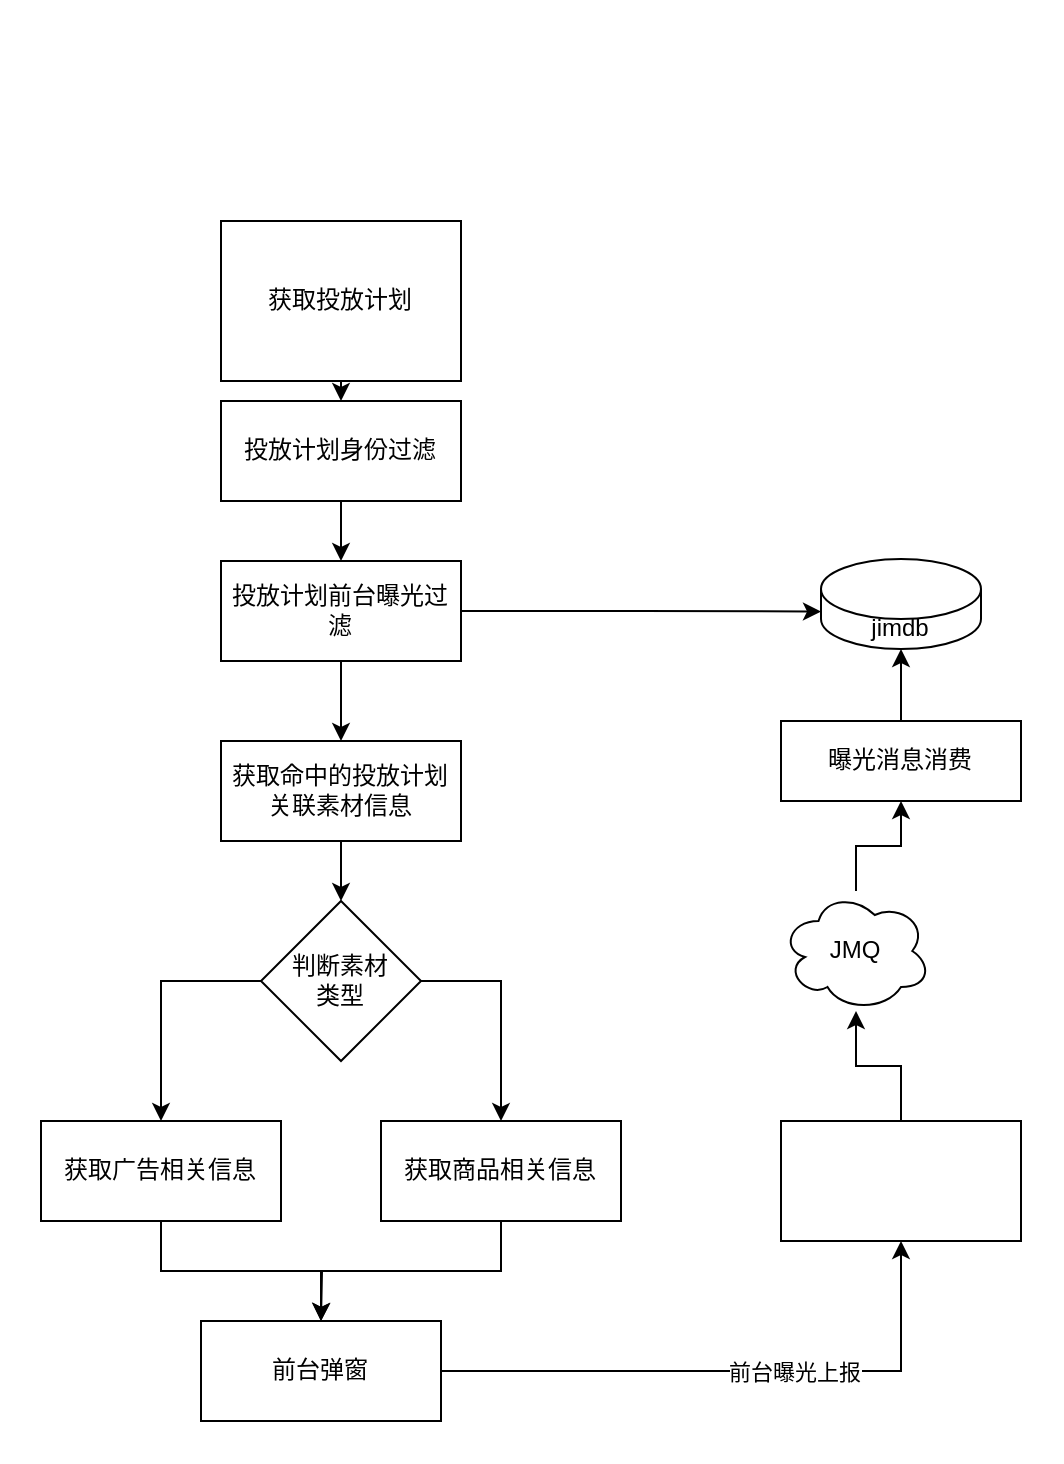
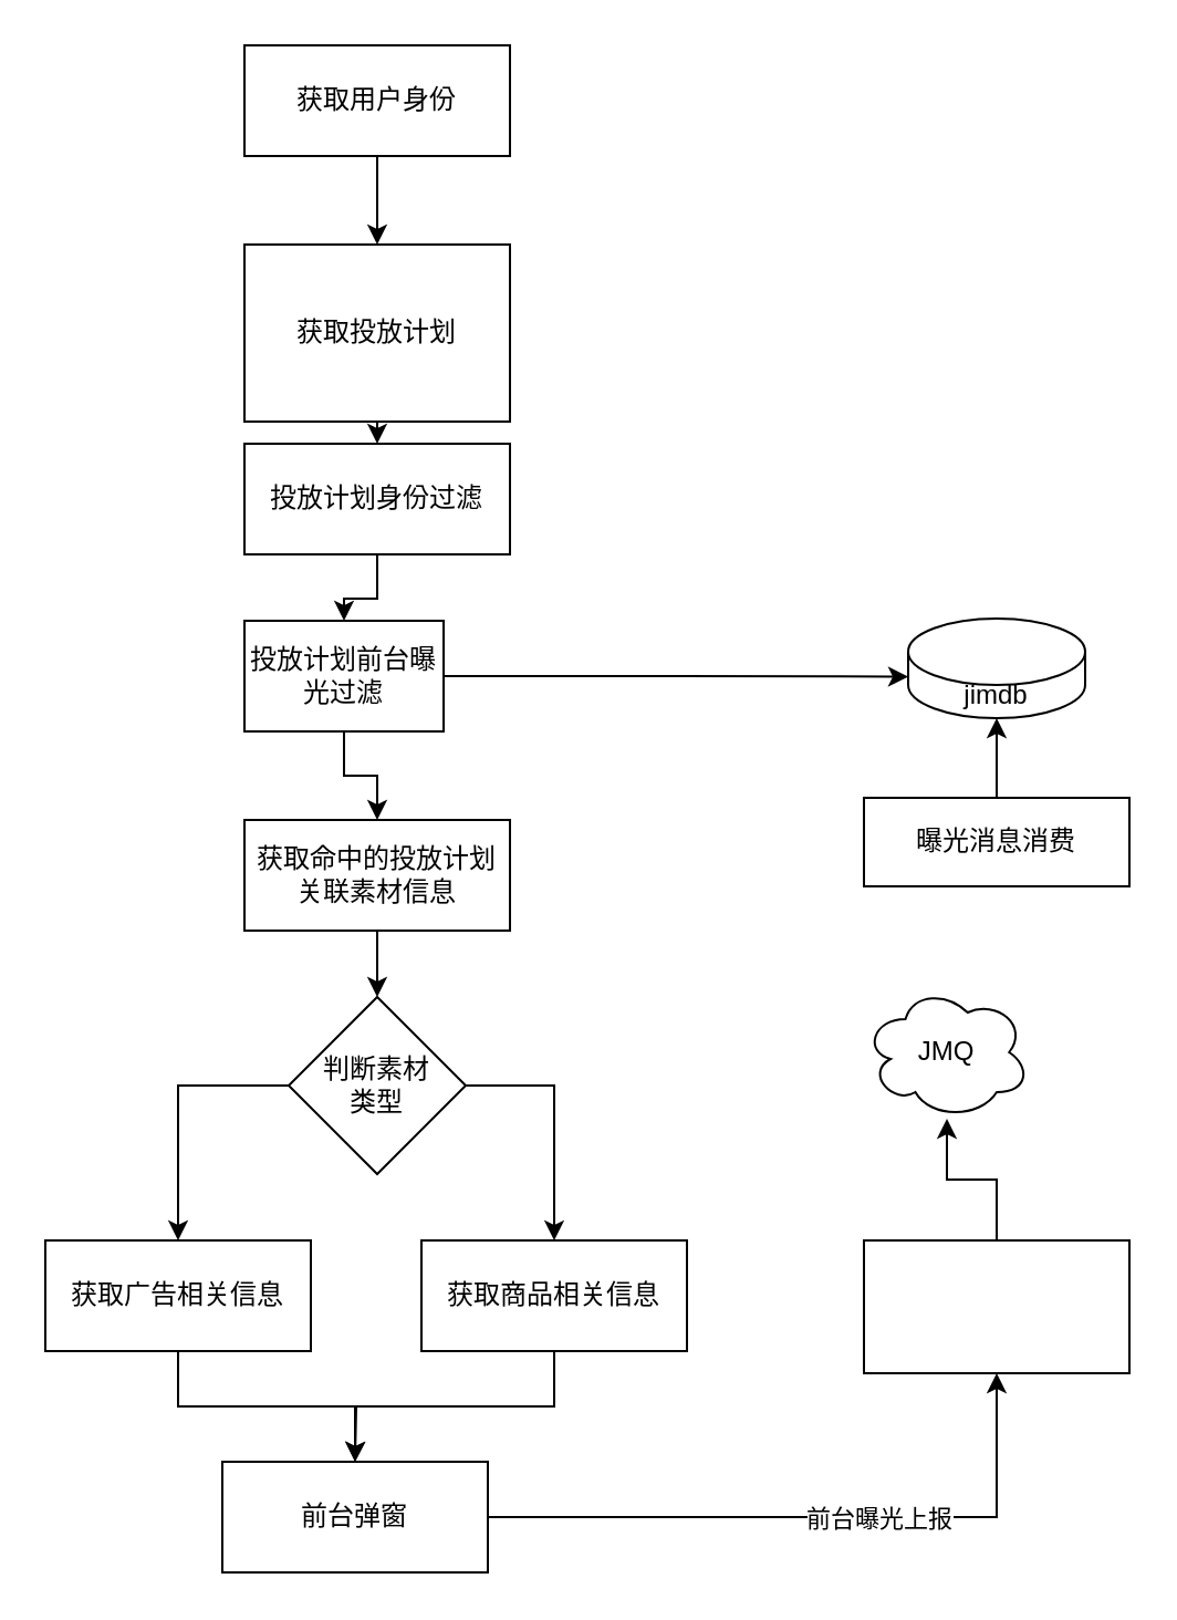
+ <mxCell id="5" value="获取用户身份" style="rounded=0;whiteSpace=wrap;html=1;" vertex="1" parent="1"><mxGeometry x="110" y="20" width="120" height="50" as="geometry" /></mxCell>
+ <mxCell id="4" value="" style="edgeStyle=orthogonalEdgeStyle;rounded=0;orthogonalLoop=1;jettySize=auto;html=1;" edge="1" parent="1" source="5" target="3"><mxGeometry relative="1" as="geometry" /></mxCell>
- <mxCell id="13" value="投放计划前台曝光过滤" style="rounded=0;whiteSpace=wrap;html=1;" vertex="1" parent="1"><mxGeometry x="110" y="280" width="120" height="50" as="geometry" /></mxCell>
+ <mxCell id="13" value="投放计划前台曝光过滤" style="rounded=0;whiteSpace=wrap;html=1;" vertex="1" parent="1"><mxGeometry x="110" y="280" width="90" height="50" as="geometry" /></mxCell>
- <mxCell id="26" value="" style="edgeStyle=orthogonalEdgeStyle;rounded=0;orthogonalLoop=1;jettySize=auto;html=1;" edge="1" parent="1" source="27" target="29"><mxGeometry relative="1" as="geometry" /></mxCell>
